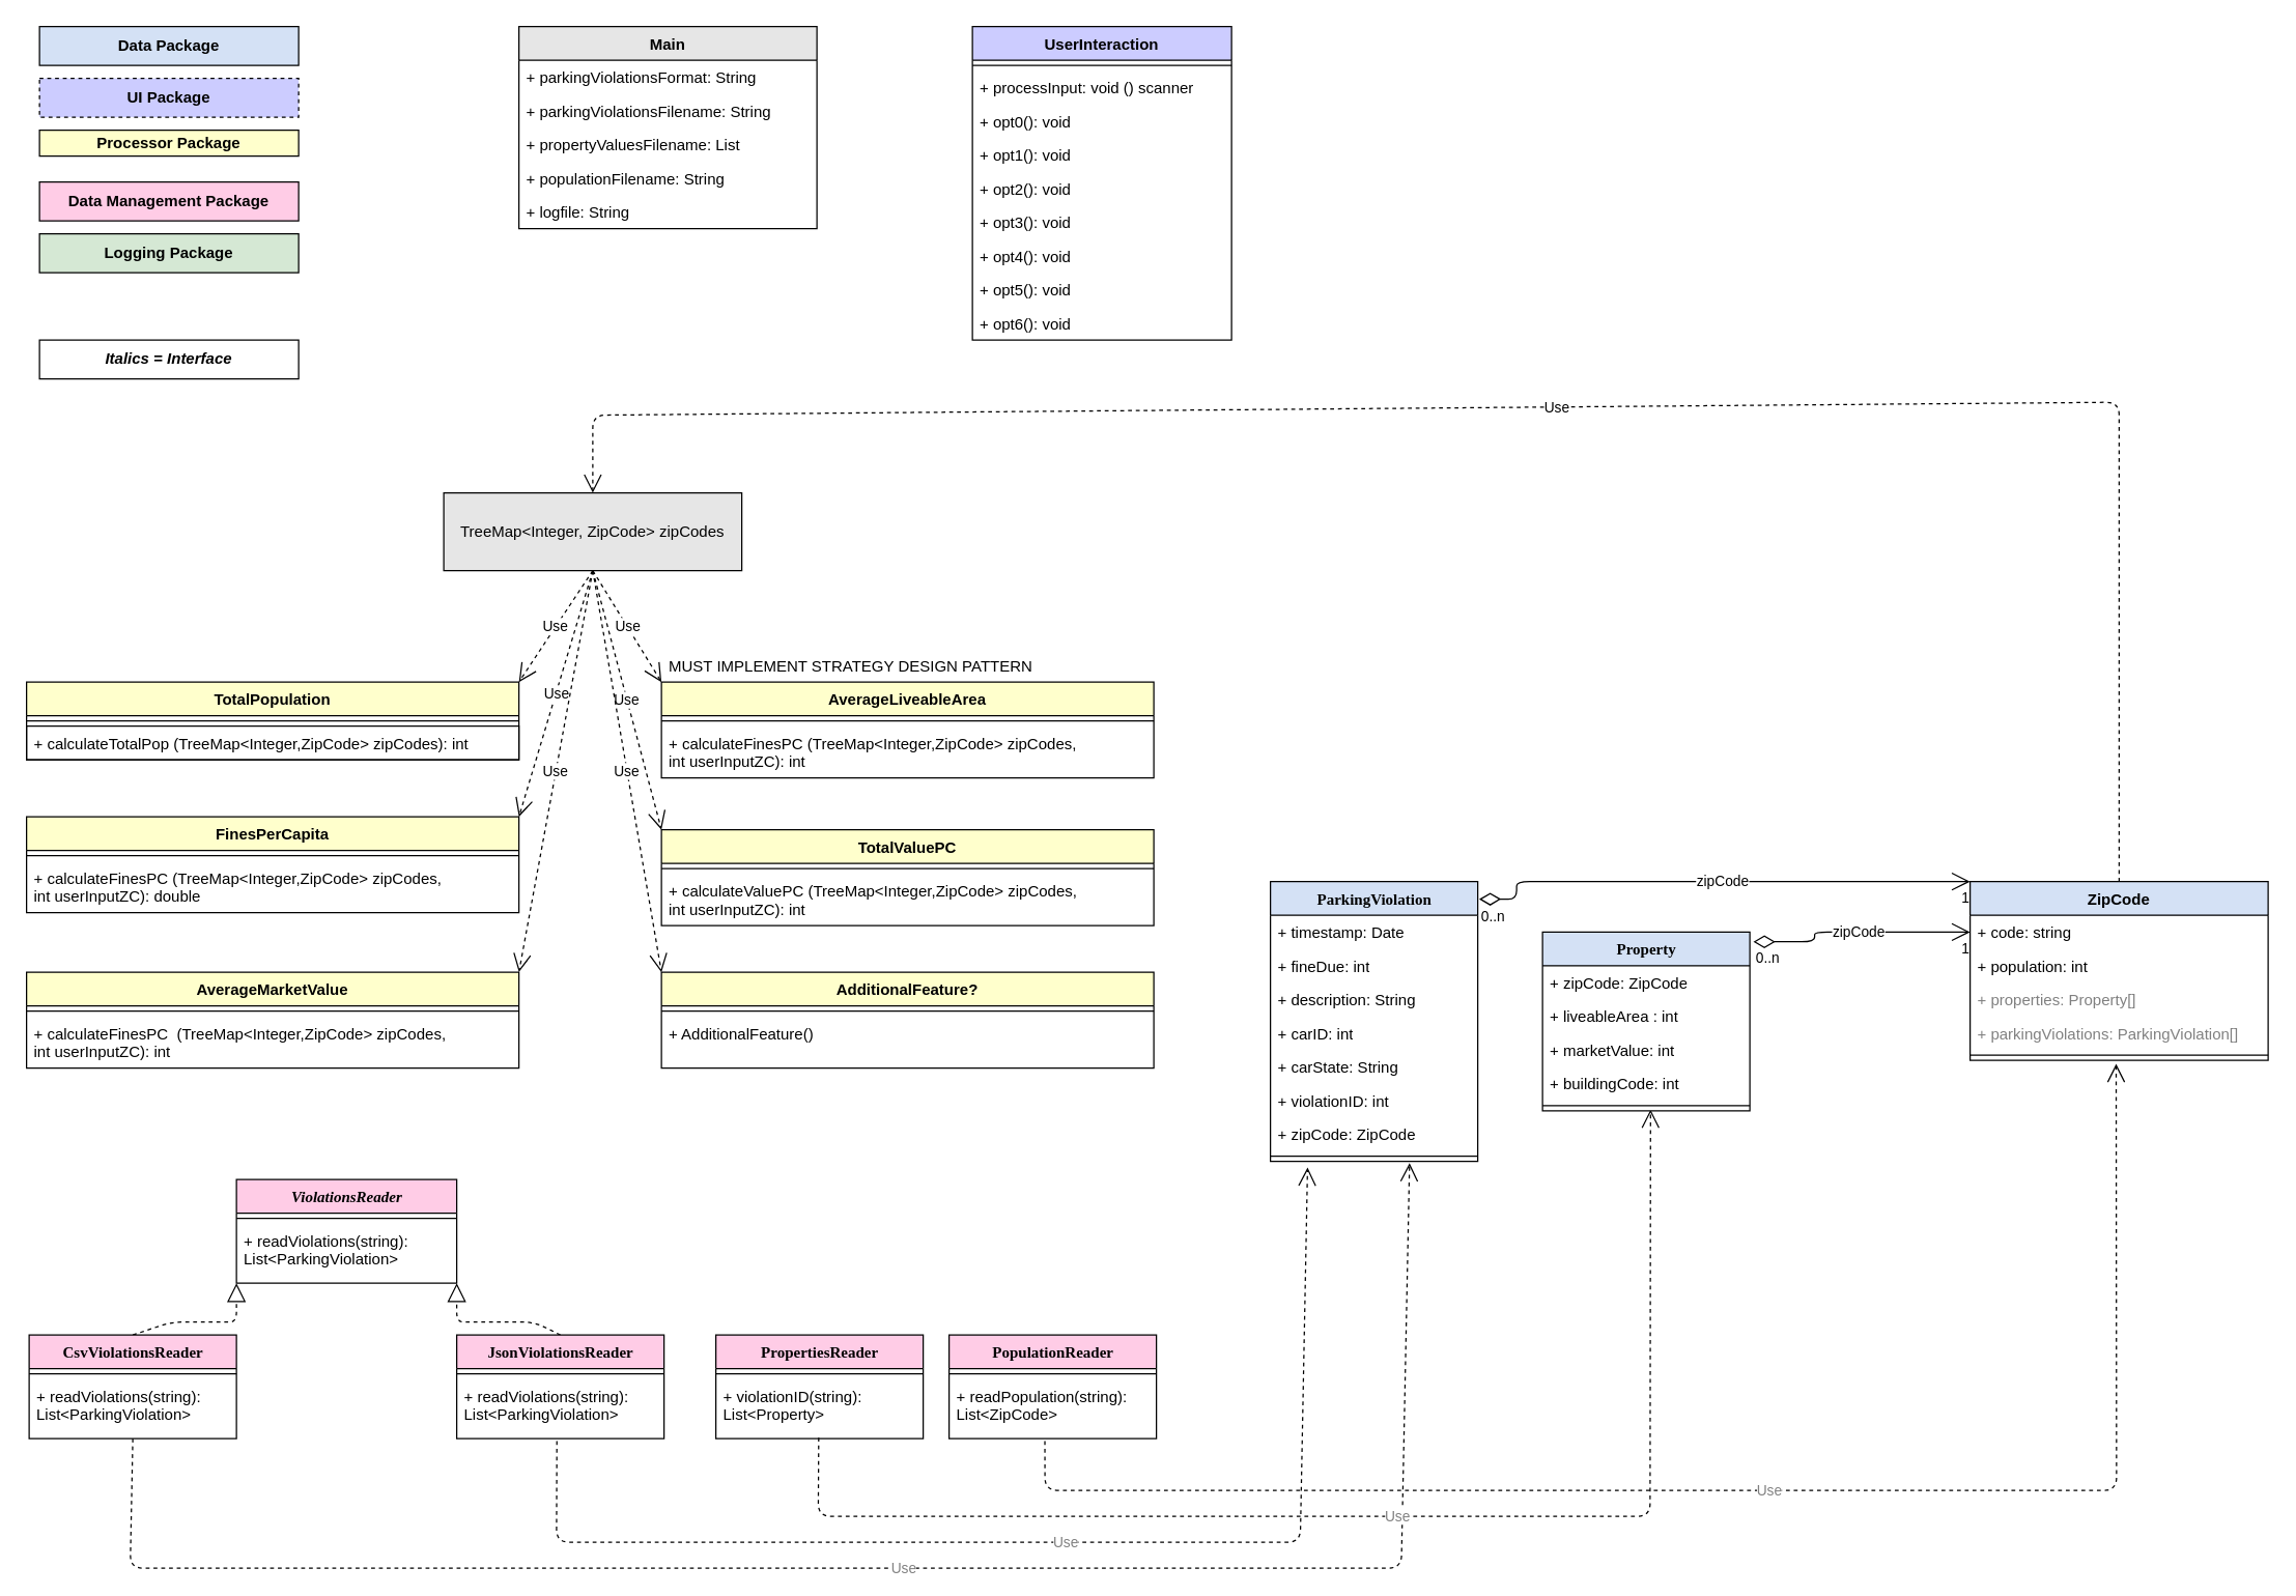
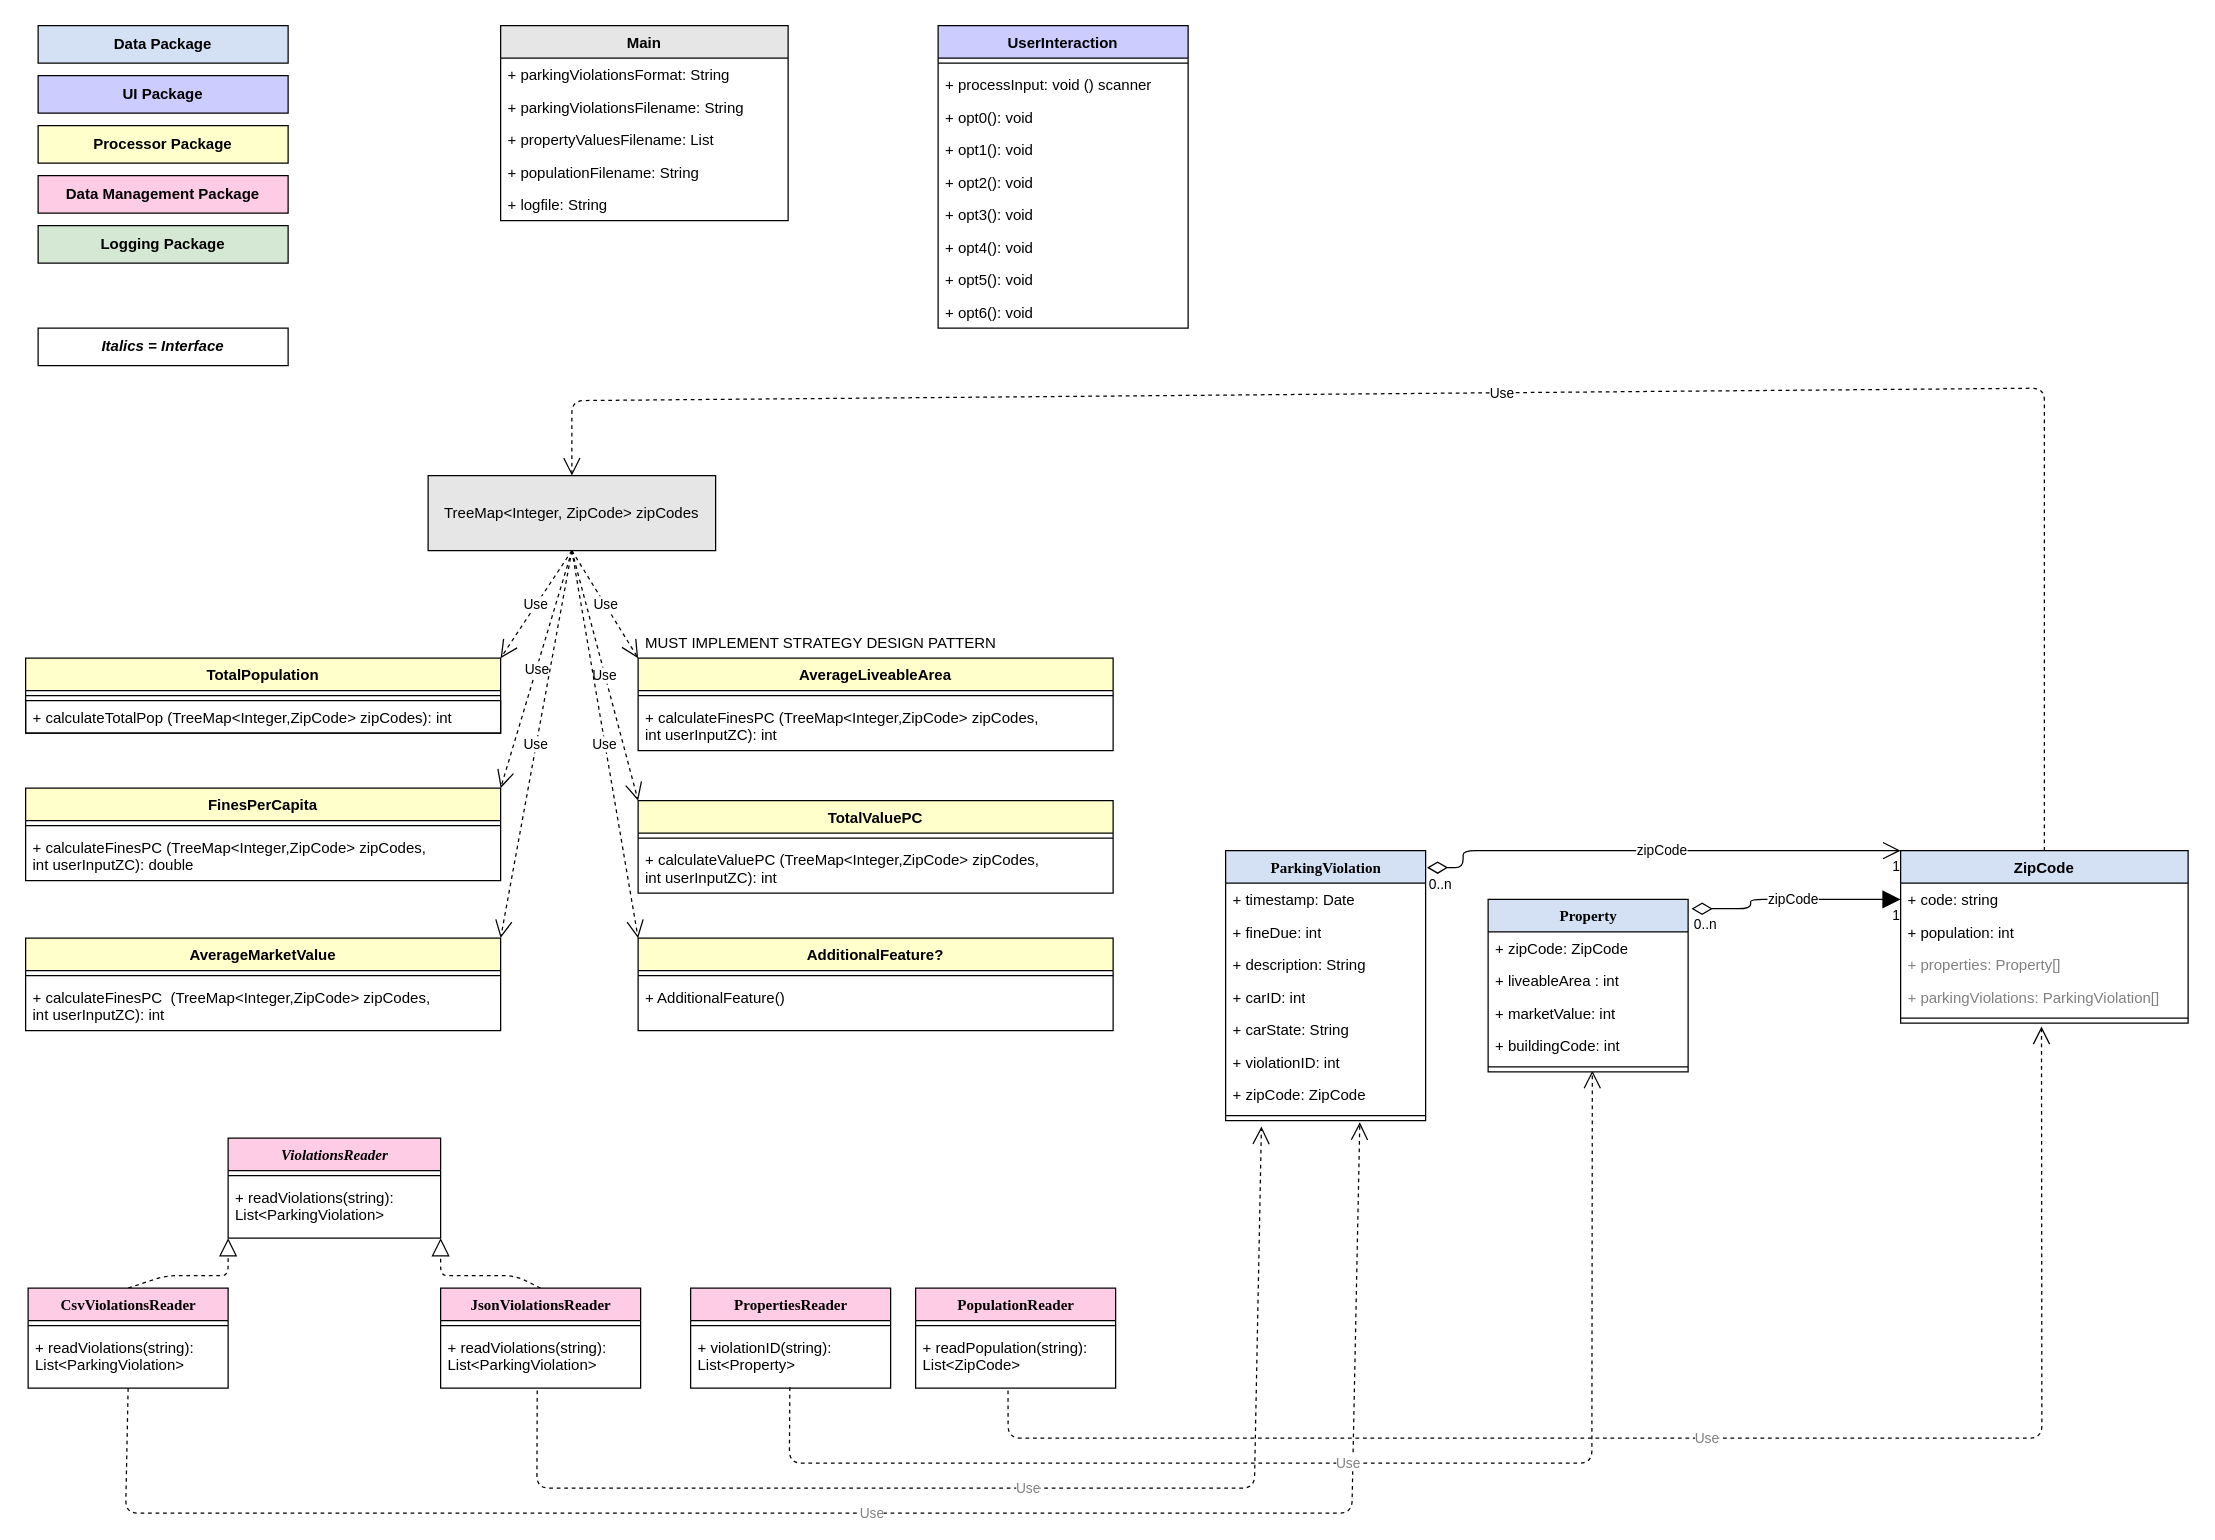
- <mxCell id="4" value="UI Package" style="rounded=0;whiteSpace=wrap;html=1;fillColor=#CCCCFF;fontStyle=1;dashed=1;" parent="1" vertex="1"><mxGeometry x="30" y="60" width="200" height="30" as="geometry" /></mxCell>
+ <mxCell id="4" value="UI Package" style="rounded=0;whiteSpace=wrap;html=1;fillColor=#CCCCFF;fontStyle=1" parent="1" vertex="1"><mxGeometry x="30" y="60" width="200" height="30" as="geometry" /></mxCell>
- <mxCell id="5" value="Processor Package" style="rounded=0;whiteSpace=wrap;html=1;fontStyle=1;fillColor=#FFFFCC;" parent="1" vertex="1"><mxGeometry x="30" y="100" width="200" height="20" as="geometry" /></mxCell>
+ <mxCell id="5" value="Processor Package" style="rounded=0;whiteSpace=wrap;html=1;fontStyle=1;fillColor=#FFFFCC;" parent="1" vertex="1"><mxGeometry x="30" y="100" width="200" height="30" as="geometry" /></mxCell>
- <mxCell id="38" value="zipCode" style="endArrow=open;html=1;endSize=12;startArrow=diamondThin;startSize=14;startFill=0;edgeStyle=orthogonalEdgeStyle;entryX=0;entryY=0.5;entryDx=0;entryDy=0;exitX=1.017;exitY=0.054;exitDx=0;exitDy=0;exitPerimeter=0;" edge="1" parent="1" source="87" target="94"><mxGeometry x="0.023" relative="1" as="geometry"><mxPoint x="1151.12" y="703.608" as="sourcePoint" /><mxPoint x="1530" y="690" as="targetPoint" /><Array as="points"><mxPoint x="1400" y="727" /><mxPoint x="1400" y="719" /></Array><mxPoint as="offset" /></mxGeometry></mxCell>
+ <mxCell id="38" value="zipCode" style="endArrow=block;html=1;endSize=12;startArrow=diamondThin;startSize=14;startFill=0;edgeStyle=orthogonalEdgeStyle;entryX=0;entryY=0.5;entryDx=0;entryDy=0;exitX=1.017;exitY=0.054;exitDx=0;exitDy=0;exitPerimeter=0;" edge="1" parent="1" source="87" target="94"><mxGeometry x="0.023" relative="1" as="geometry"><mxPoint x="1151.12" y="703.608" as="sourcePoint" /><mxPoint x="1530" y="690" as="targetPoint" /><Array as="points"><mxPoint x="1400" y="727" /><mxPoint x="1400" y="719" /></Array><mxPoint as="offset" /></mxGeometry></mxCell>
